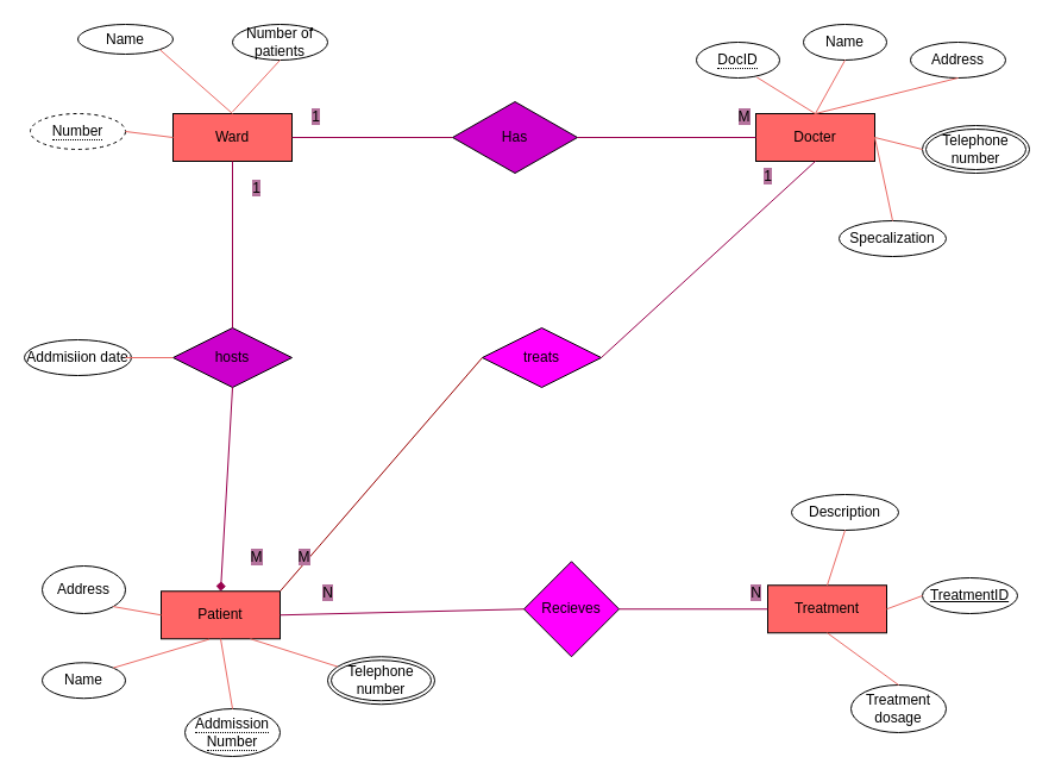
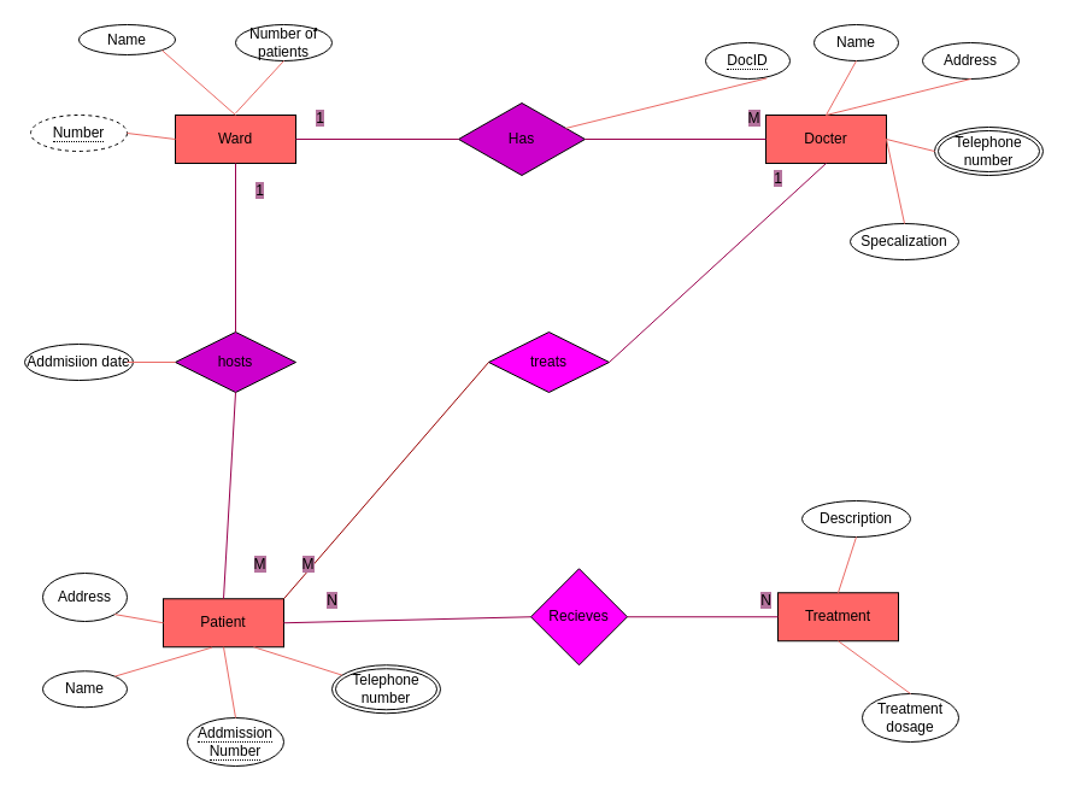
- <mxCell id="35" value="" style="endArrow=none;html=1;rounded=0;exitX=0.726;exitY=0.98;exitDx=0;exitDy=0;exitPerimeter=0;entryX=0.5;entryY=0;entryDx=0;entryDy=0;strokeColor=#EA6B66;" edge="1" parent="1" source="18" target="3"><mxGeometry relative="1" as="geometry"><mxPoint x="355" y="185" as="sourcePoint" /><mxPoint x="515" y="185" as="targetPoint" /></mxGeometry></mxCell>
+ <mxCell id="35" value="" style="endArrow=none;html=1;rounded=0;exitX=0.726;exitY=0.98;exitDx=0;exitDy=0;exitPerimeter=0;strokeColor=#EA6B66;" edge="1" parent="1" source="18" target="7"><mxGeometry relative="1" as="geometry"><mxPoint x="355" y="185" as="sourcePoint" /><mxPoint x="515" y="185" as="targetPoint" /></mxGeometry></mxCell>
- <mxCell id="12" value="" style="endArrow=diamond;html=1;rounded=0;exitX=0.5;exitY=1;exitDx=0;exitDy=0;entryX=0.5;entryY=0;entryDx=0;entryDy=0;strokeColor=#99004D;" edge="1" parent="1" source="6" target="5"><mxGeometry relative="1" as="geometry"><mxPoint x="355" y="305" as="sourcePoint" /><mxPoint x="515" y="305" as="targetPoint" /></mxGeometry></mxCell>
+ <mxCell id="12" value="" style="endArrow=none;html=1;rounded=0;exitX=0.5;exitY=1;exitDx=0;exitDy=0;entryX=0.5;entryY=0;entryDx=0;entryDy=0;strokeColor=#99004D;" edge="1" parent="1" source="6" target="5"><mxGeometry relative="1" as="geometry"><mxPoint x="355" y="305" as="sourcePoint" /><mxPoint x="515" y="305" as="targetPoint" /></mxGeometry></mxCell>
- <mxCell id="20" value="TreatmentID" style="ellipse;whiteSpace=wrap;html=1;align=center;fontStyle=4;" vertex="1" parent="1"><mxGeometry x="775" y="485" width="80" height="30" as="geometry" /></mxCell>
- <mxCell id="40" value="" style="endArrow=none;html=1;rounded=0;entryX=0;entryY=0.5;entryDx=0;entryDy=0;exitX=1;exitY=0.5;exitDx=0;exitDy=0;strokeColor=#EA6B66;" edge="1" parent="1" source="4" target="20"><mxGeometry relative="1" as="geometry"><mxPoint x="355" y="375" as="sourcePoint" /><mxPoint x="515" y="375" as="targetPoint" /></mxGeometry></mxCell>
